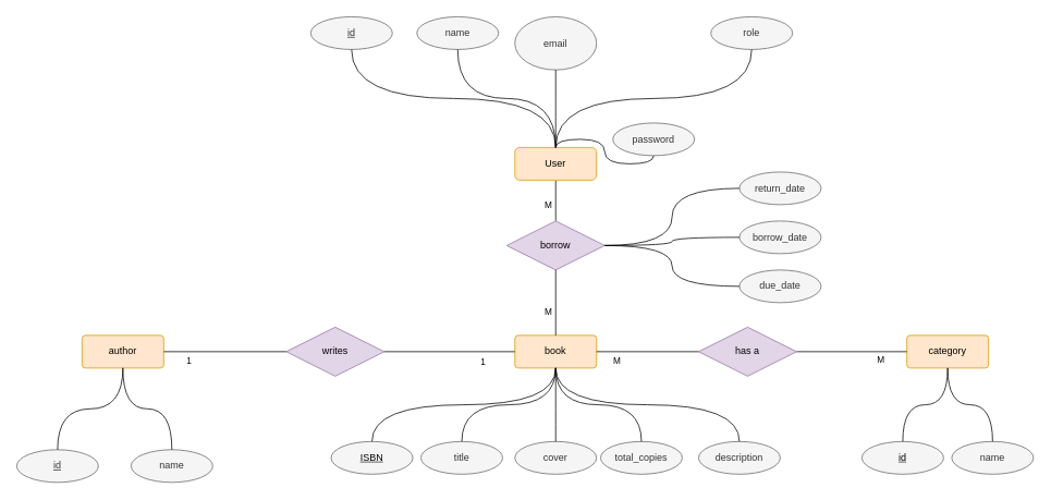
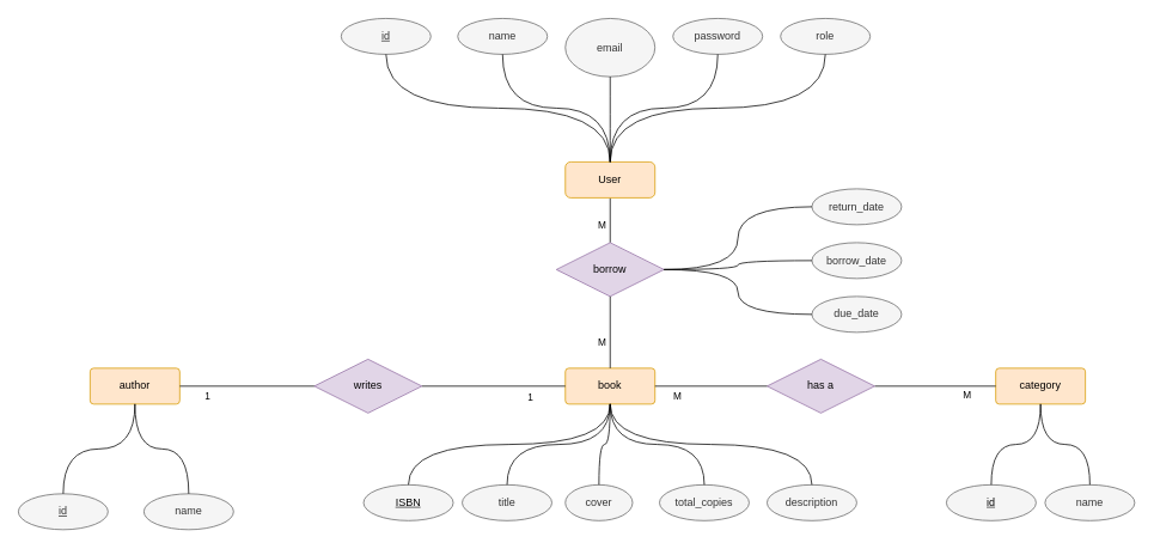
- <mxCell id="8" value="password" style="ellipse;whiteSpace=wrap;html=1;align=center;fillColor=#f5f5f5;fontColor=#333333;strokeColor=#666666;" parent="1" vertex="1"><mxGeometry x="750" y="150" width="100" height="40" as="geometry" /></mxCell>
+ <mxCell id="8" value="password" style="ellipse;whiteSpace=wrap;html=1;align=center;fillColor=#f5f5f5;fontColor=#333333;strokeColor=#666666;" parent="1" vertex="1"><mxGeometry x="750" y="20" width="100" height="40" as="geometry" /></mxCell>
- <mxCell id="22" value="cover" style="ellipse;whiteSpace=wrap;html=1;align=center;fillColor=#f5f5f5;fontColor=#333333;strokeColor=#666666;" parent="1" vertex="1"><mxGeometry x="630" y="540" width="100" height="40" as="geometry" /></mxCell>
+ <mxCell id="22" value="cover" style="ellipse;whiteSpace=wrap;html=1;align=center;fillColor=#f5f5f5;fontColor=#333333;strokeColor=#666666;" parent="1" vertex="1"><mxGeometry x="630" y="540" width="75" height="40" as="geometry" /></mxCell>
